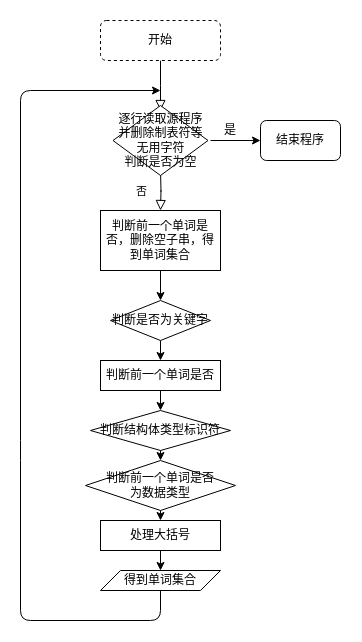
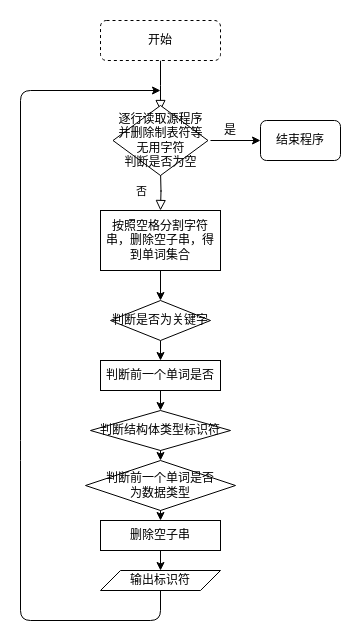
- <mxCell id="8" value="判断前一个单词是否，删除空子串，得到单词集合" style="rounded=0;whiteSpace=wrap;html=1;" vertex="1" parent="1"><mxGeometry x="100" y="210" width="120" height="60" as="geometry" /></mxCell>
+ <mxCell id="8" value="按照空格分割字符串，删除空子串，得到单词集合" style="rounded=0;whiteSpace=wrap;html=1;" vertex="1" parent="1"><mxGeometry x="100" y="210" width="120" height="60" as="geometry" /></mxCell>
- <mxCell id="15" value="处理大括号" style="rounded=0;whiteSpace=wrap;html=1;" vertex="1" parent="1"><mxGeometry x="100" y="520" width="120" height="30" as="geometry" /></mxCell>
+ <mxCell id="15" value="删除空子串" style="rounded=0;whiteSpace=wrap;html=1;" vertex="1" parent="1"><mxGeometry x="100" y="520" width="120" height="30" as="geometry" /></mxCell>
- <mxCell id="21" value="得到单词集合" style="shape=parallelogram;perimeter=parallelogramPerimeter;whiteSpace=wrap;html=1;fixedSize=1;" vertex="1" parent="1"><mxGeometry x="100" y="570" width="120" height="20" as="geometry" /></mxCell>
+ <mxCell id="21" value="输出标识符" style="shape=parallelogram;perimeter=parallelogramPerimeter;whiteSpace=wrap;html=1;fixedSize=1;" vertex="1" parent="1"><mxGeometry x="100" y="570" width="120" height="20" as="geometry" /></mxCell>
